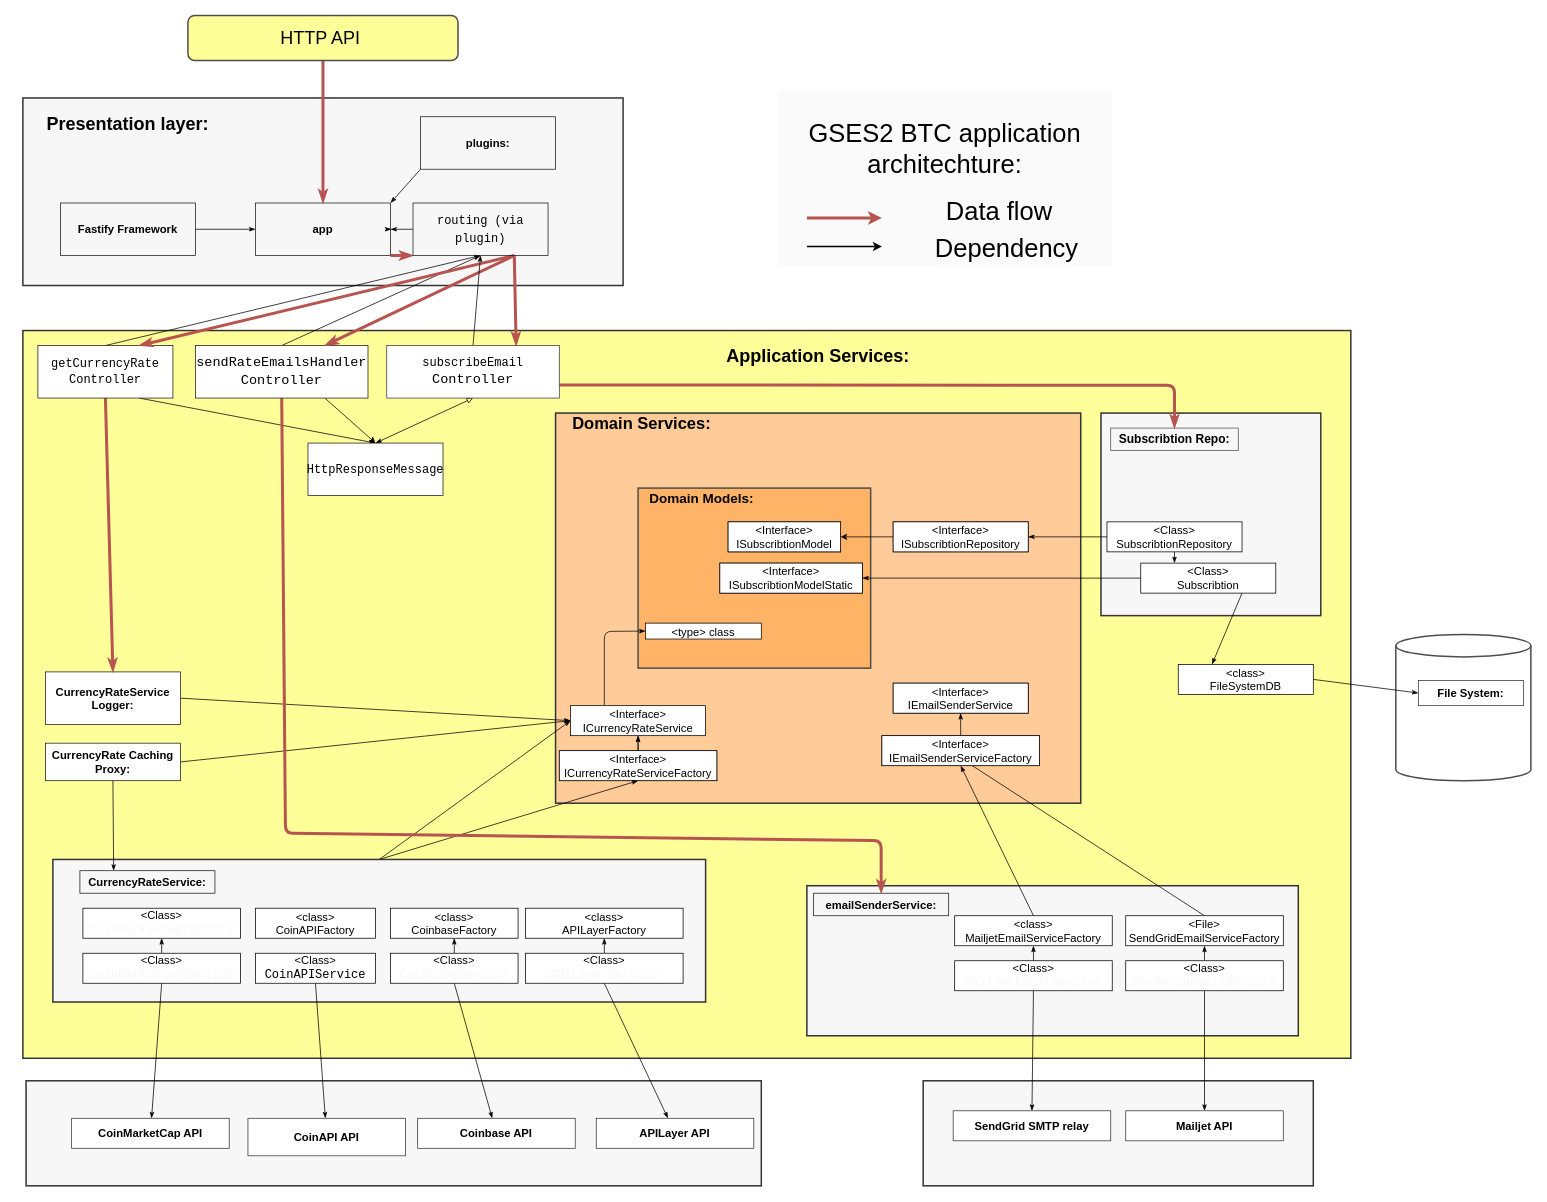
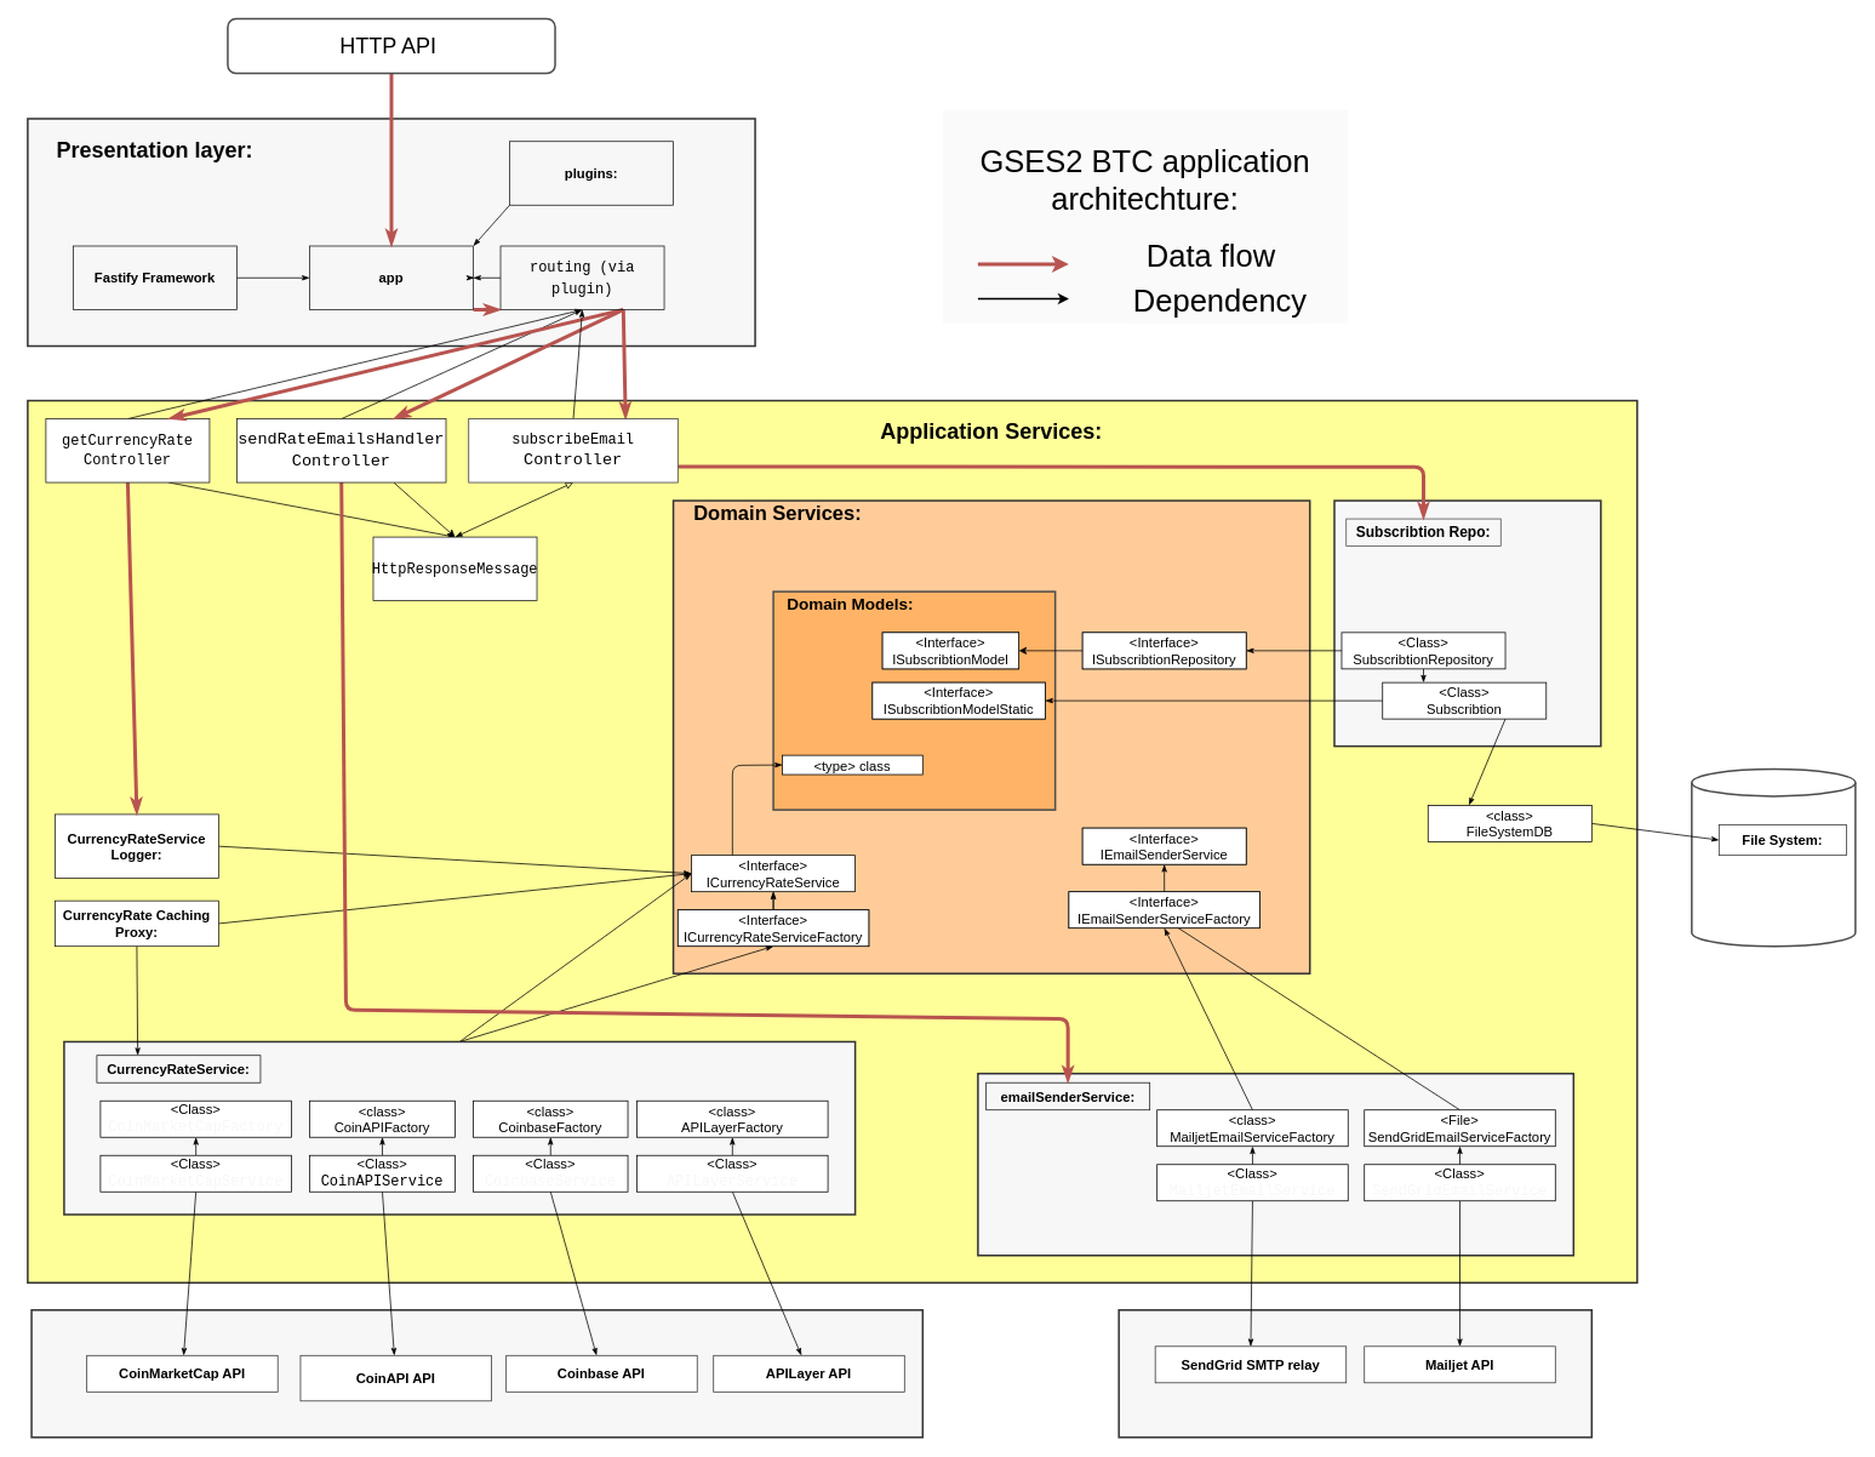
- <mxCell id="100" value="HTTP API&amp;nbsp;" style="rounded=1;whiteSpace=wrap;html=1;labelBackgroundColor=none;fontSize=24;fontColor=#000000;strokeColor=#4D4D4D;strokeWidth=2;fillColor=#ffff99;" vertex="1" parent="1"><mxGeometry x="250" y="20" width="360" height="60" as="geometry" /></mxCell>
+ <mxCell id="100" value="HTTP API&amp;nbsp;" style="rounded=1;whiteSpace=wrap;html=1;labelBackgroundColor=none;fontSize=24;fontColor=#000000;strokeColor=#4D4D4D;strokeWidth=2;fillColor=#FFFFFF;" vertex="1" parent="1"><mxGeometry x="250" y="20" width="360" height="60" as="geometry" /></mxCell>
+ <mxCell id="67" style="edgeStyle=none;html=1;exitX=0.5;exitY=0;exitDx=0;exitDy=0;entryX=0.5;entryY=1;entryDx=0;entryDy=0;fontSize=24;fontColor=#000000;endArrow=classicThin;endFill=1;strokeColor=#000000;" edge="1" parent="1" source="69" target="70"><mxGeometry relative="1" as="geometry" /></mxCell>
- <mxCell id="78" value="&lt;font color=&quot;#000000&quot;&gt;&lt;b&gt;APILayer API&lt;/b&gt;&lt;/font&gt;" style="rounded=0;whiteSpace=wrap;html=1;fontSize=15;fillColor=#FFFFFF;strokeColor=#333333;" vertex="1" parent="1"><mxGeometry x="794.23" y="1490" width="210" height="40" as="geometry" /></mxCell>
+ <mxCell id="78" value="&lt;font color=&quot;#000000&quot;&gt;&lt;b&gt;APILayer API&lt;/b&gt;&lt;/font&gt;" style="rounded=0;whiteSpace=wrap;html=1;fontSize=15;fillColor=#FFFFFF;strokeColor=#333333;" vertex="1" parent="1"><mxGeometry x="784.23" y="1490" width="210" height="40" as="geometry" /></mxCell>
